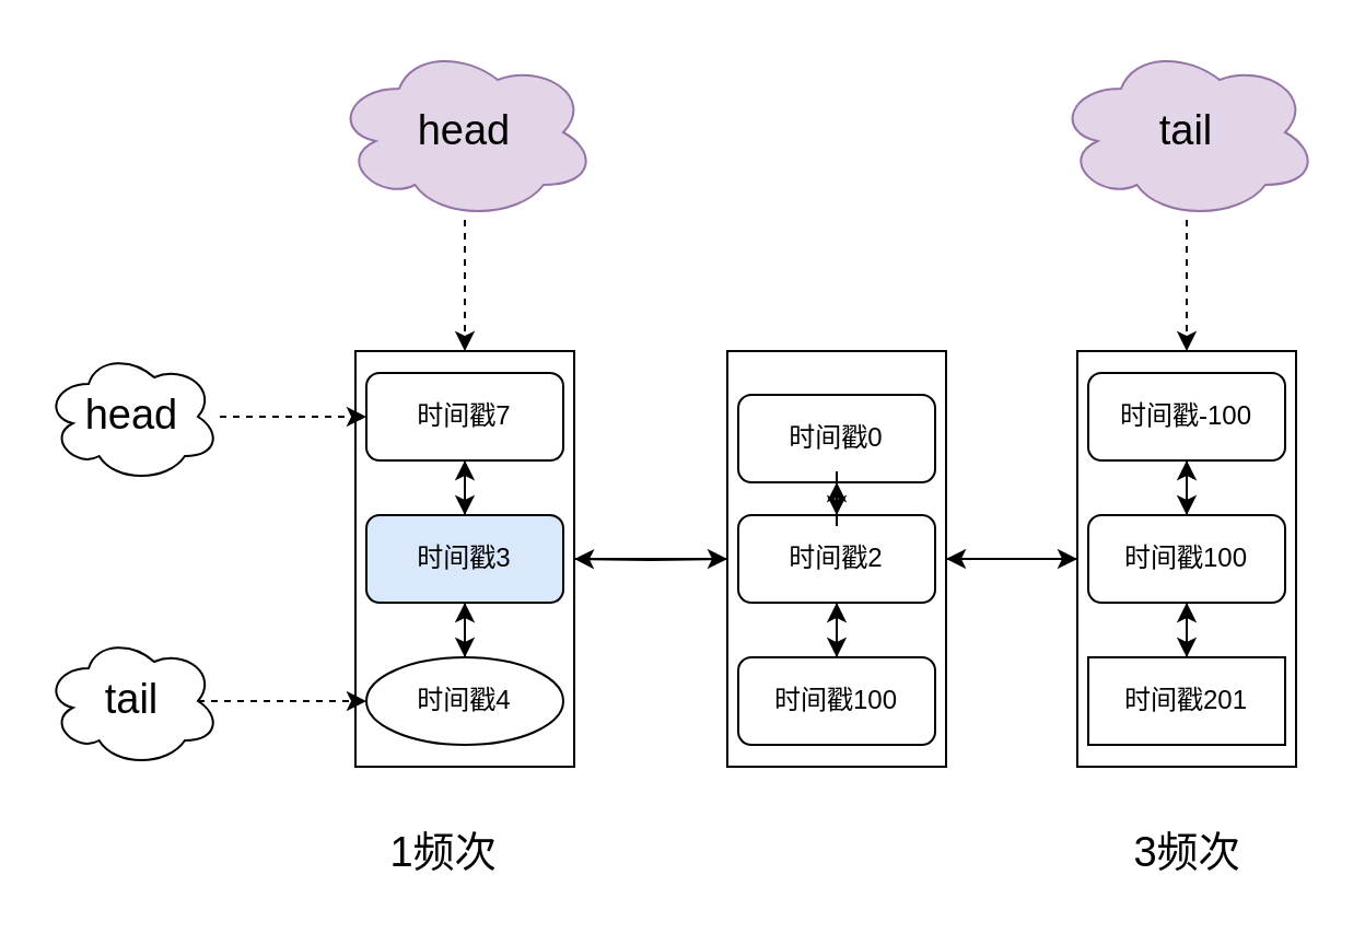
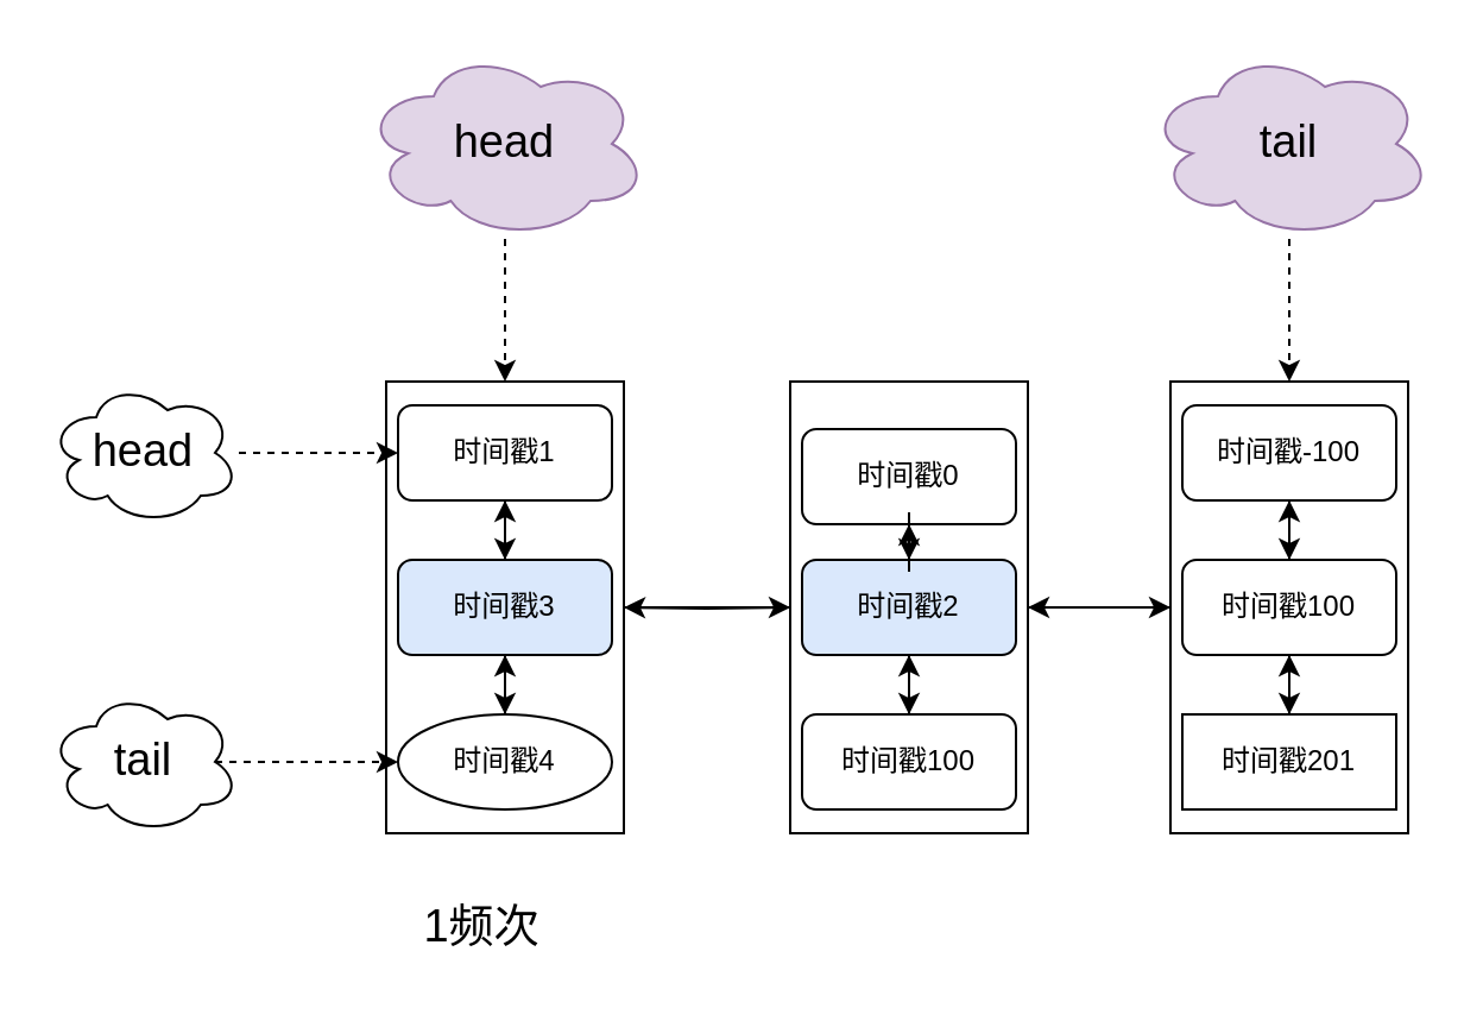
- <mxCell id="29" value="时间戳7" style="rounded=1;whiteSpace=wrap;html=1;" parent="22" vertex="1"><mxGeometry x="5" y="10" width="90" height="40" as="geometry" /></mxCell>
+ <mxCell id="29" value="时间戳1" style="rounded=1;whiteSpace=wrap;html=1;" parent="22" vertex="1"><mxGeometry x="5" y="10" width="90" height="40" as="geometry" /></mxCell>
- <mxCell id="8" value="时间戳2" style="rounded=1;whiteSpace=wrap;html=1;" parent="4" vertex="1"><mxGeometry x="5" y="75" width="90" height="40" as="geometry" /></mxCell>
+ <mxCell id="8" value="时间戳2" style="rounded=1;whiteSpace=wrap;html=1;fillColor=#dae8fc;" parent="4" vertex="1"><mxGeometry x="5" y="75" width="90" height="40" as="geometry" /></mxCell>
- <mxCell id="34" value="3频次" style="text;html=1;resizable=0;autosize=1;align=center;verticalAlign=middle;points=[];fillColor=none;strokeColor=none;rounded=0;fontSize=19;" parent="1" vertex="1"><mxGeometry x="507" y="370" width="70" height="40" as="geometry" /></mxCell>
